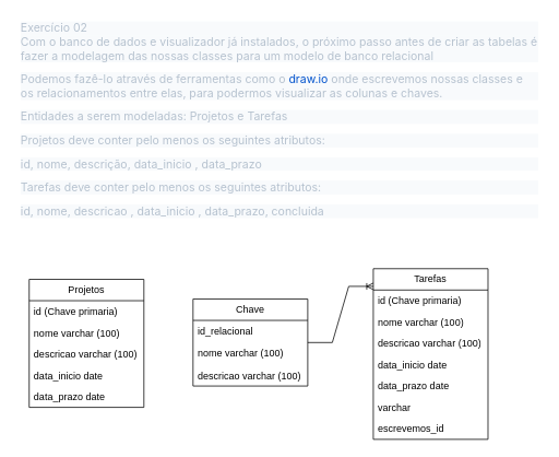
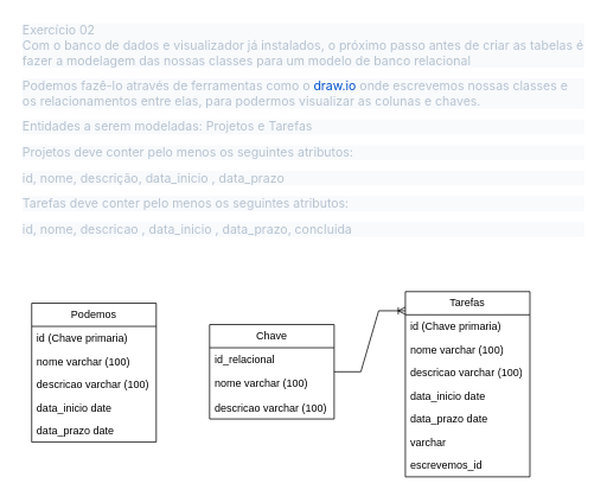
- <mxCell id="2" value="Projetos" style="swimlane;fontStyle=0;childLayout=stackLayout;horizontal=1;startSize=26;fillColor=none;horizontalStack=0;resizeParent=1;resizeParentMax=0;resizeLast=0;collapsible=1;marginBottom=0;whiteSpace=wrap;html=1;" parent="1" vertex="1"><mxGeometry x="35" y="340" width="140" height="156" as="geometry" /></mxCell>
+ <mxCell id="2" value="Podemos" style="swimlane;fontStyle=0;childLayout=stackLayout;horizontal=1;startSize=26;fillColor=none;horizontalStack=0;resizeParent=1;resizeParentMax=0;resizeLast=0;collapsible=1;marginBottom=0;whiteSpace=wrap;html=1;" parent="1" vertex="1"><mxGeometry x="35" y="340" width="140" height="156" as="geometry" /></mxCell>
